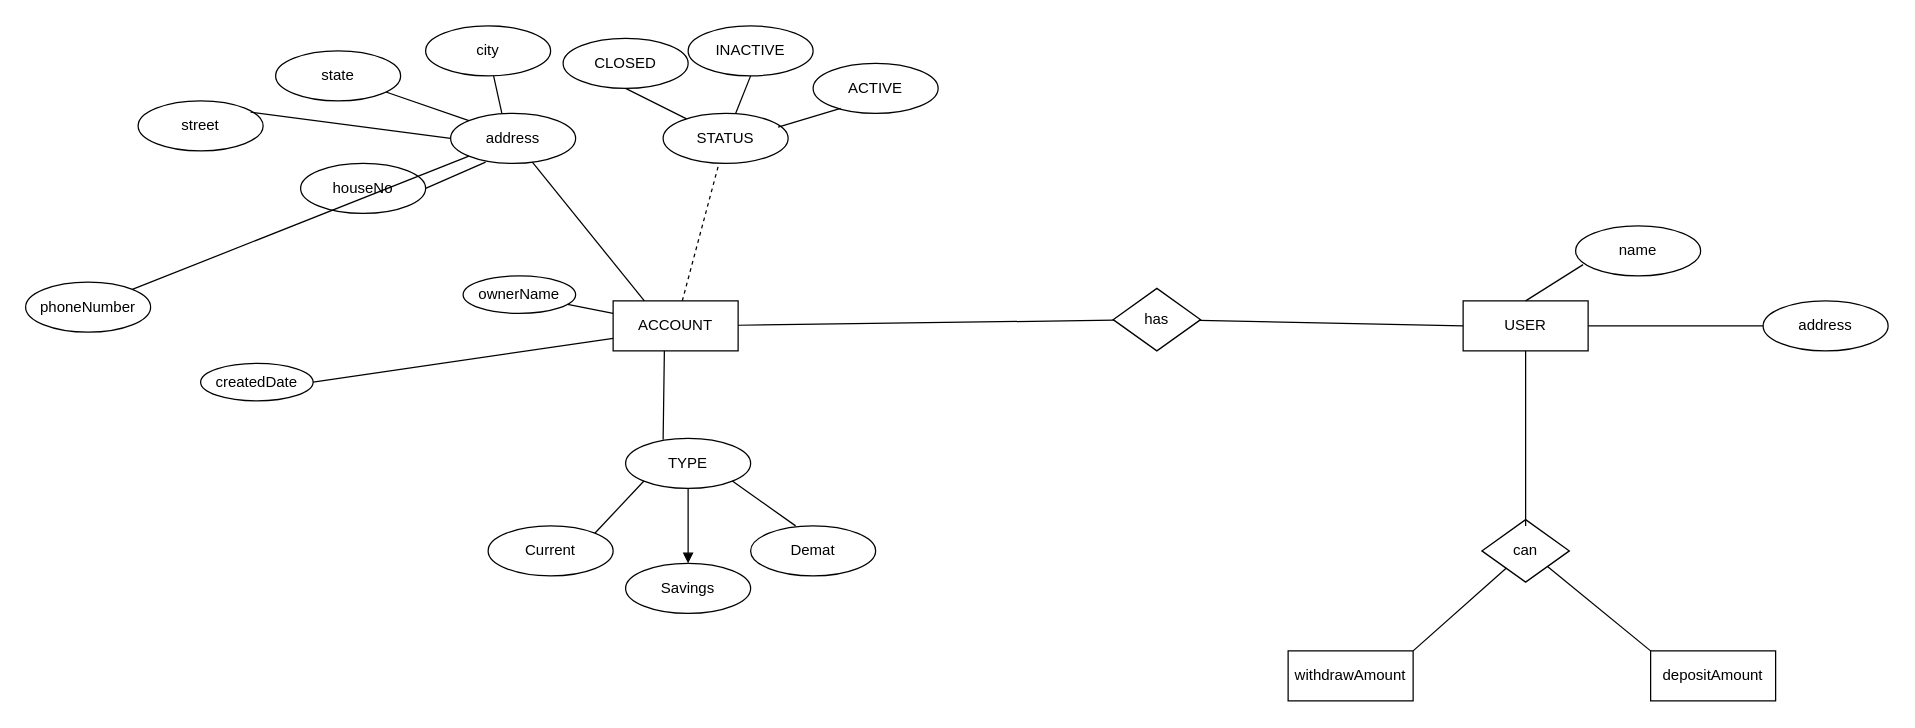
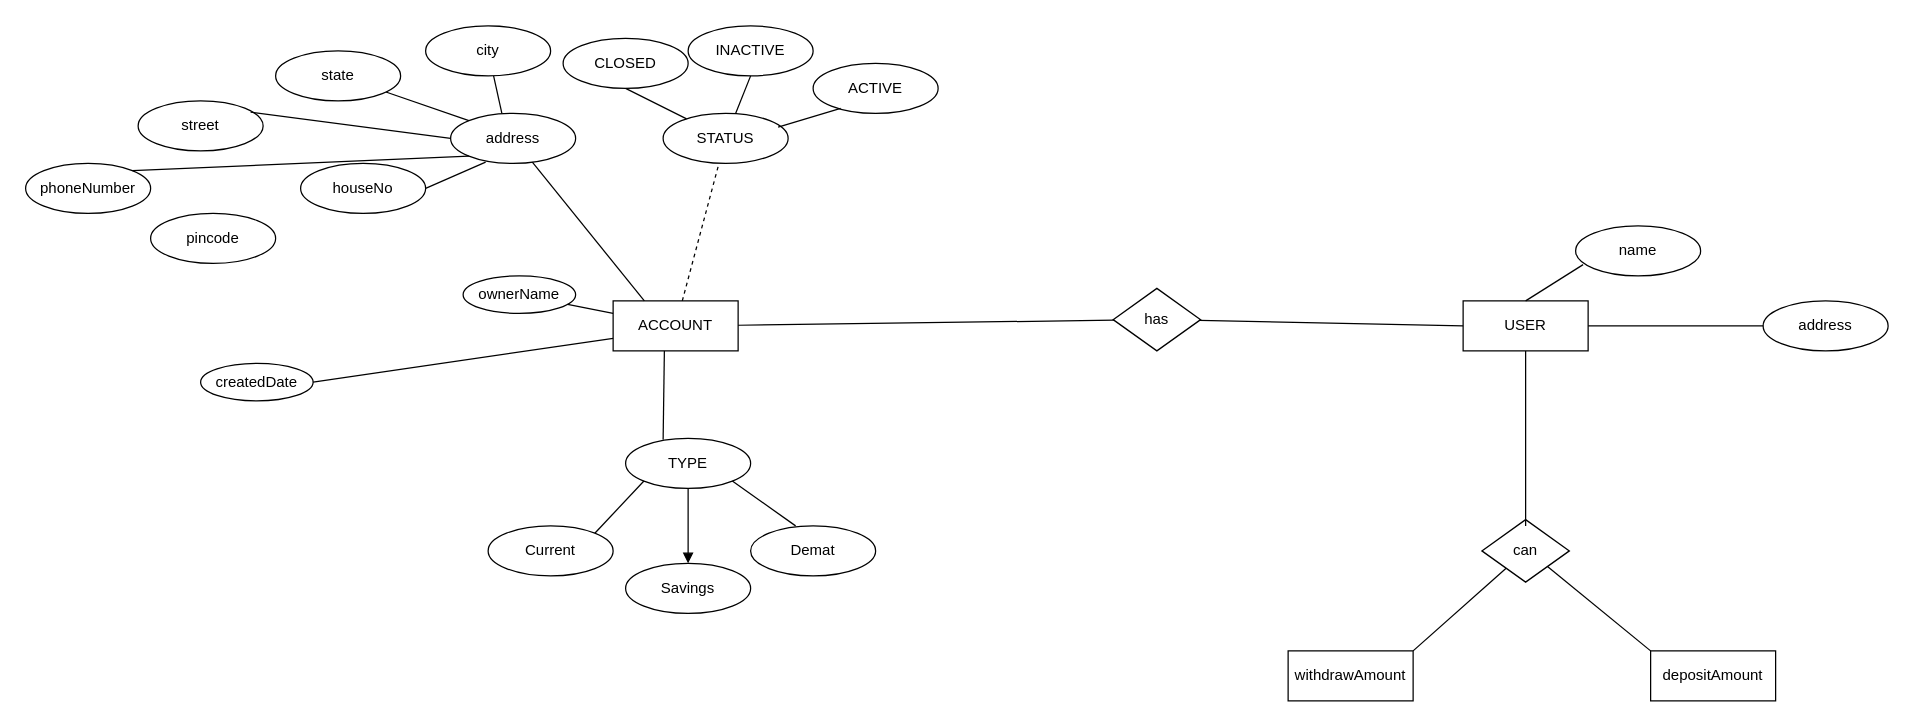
+ <mxCell id="21" value="pincode" style="ellipse;whiteSpace=wrap;html=1;align=center;" parent="1" vertex="1"><mxGeometry x="120" y="170" width="100" height="40" as="geometry" /></mxCell>
- <mxCell id="20" value="phoneNumber" style="ellipse;whiteSpace=wrap;html=1;align=center;" parent="1" vertex="1"><mxGeometry x="20" y="225" width="100" height="40" as="geometry" /></mxCell>
+ <mxCell id="20" value="phoneNumber" style="ellipse;whiteSpace=wrap;html=1;align=center;" parent="1" vertex="1"><mxGeometry x="20" y="130" width="100" height="40" as="geometry" /></mxCell>
